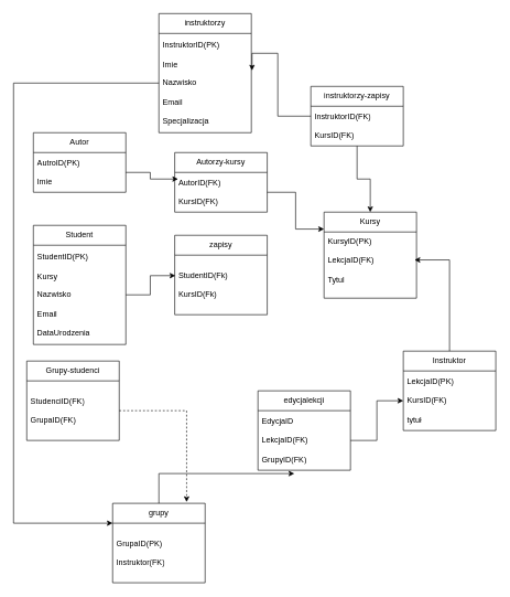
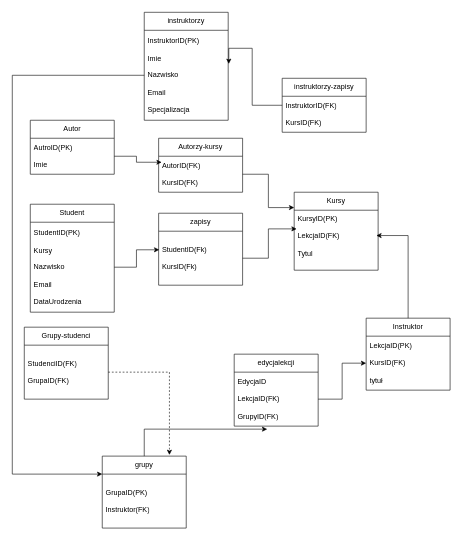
- <mxCell id="12" style="edgeStyle=orthogonalEdgeStyle;rounded=0;orthogonalLoop=1;jettySize=auto;html=1;" edge="1" parent="1" source="13" target="9"><mxGeometry relative="1" as="geometry" /></mxCell>
+ <mxCell id="11" style="edgeStyle=orthogonalEdgeStyle;rounded=0;orthogonalLoop=1;jettySize=auto;html=1;entryX=0.029;entryY=0.311;entryDx=0;entryDy=0;entryPerimeter=0;" edge="1" parent="1" source="7" target="10"><mxGeometry relative="1" as="geometry" /></mxCell>
